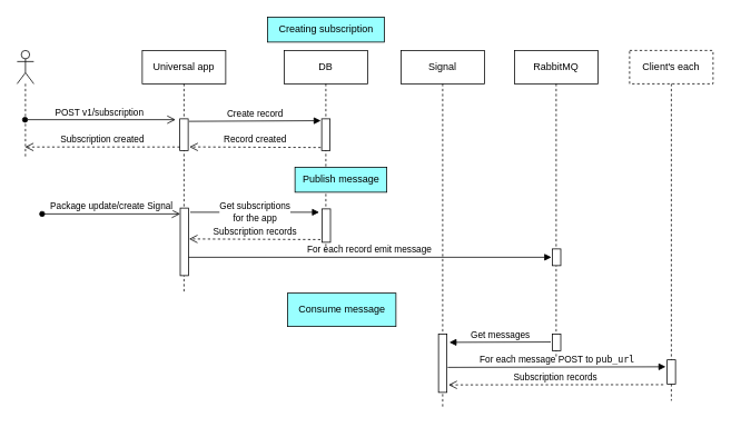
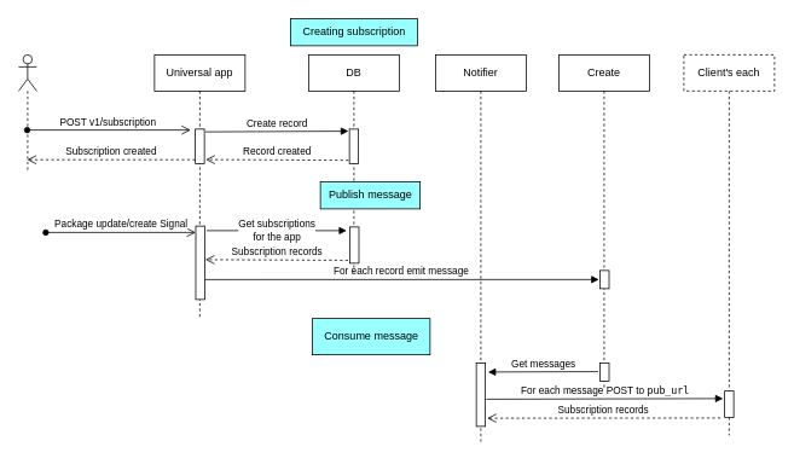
- <mxCell id="14" value="Signal" style="shape=umlLifeline;perimeter=lifelinePerimeter;whiteSpace=wrap;html=1;container=1;collapsible=0;recursiveResize=0;outlineConnect=0;" parent="1" vertex="1"><mxGeometry x="480" y="60" width="100" height="430" as="geometry" /></mxCell>
+ <mxCell id="14" value="Notifier" style="shape=umlLifeline;perimeter=lifelinePerimeter;whiteSpace=wrap;html=1;container=1;collapsible=0;recursiveResize=0;outlineConnect=0;" parent="1" vertex="1"><mxGeometry x="480" y="60" width="100" height="430" as="geometry" /></mxCell>
- <mxCell id="19" value="RabbitMQ" style="shape=umlLifeline;perimeter=lifelinePerimeter;whiteSpace=wrap;html=1;container=1;collapsible=0;recursiveResize=0;outlineConnect=0;" vertex="1" parent="1"><mxGeometry x="616" y="60" width="100" height="370" as="geometry" /></mxCell>
+ <mxCell id="19" value="Create" style="shape=umlLifeline;perimeter=lifelinePerimeter;whiteSpace=wrap;html=1;container=1;collapsible=0;recursiveResize=0;outlineConnect=0;" vertex="1" parent="1"><mxGeometry x="616" y="60" width="100" height="370" as="geometry" /></mxCell>
